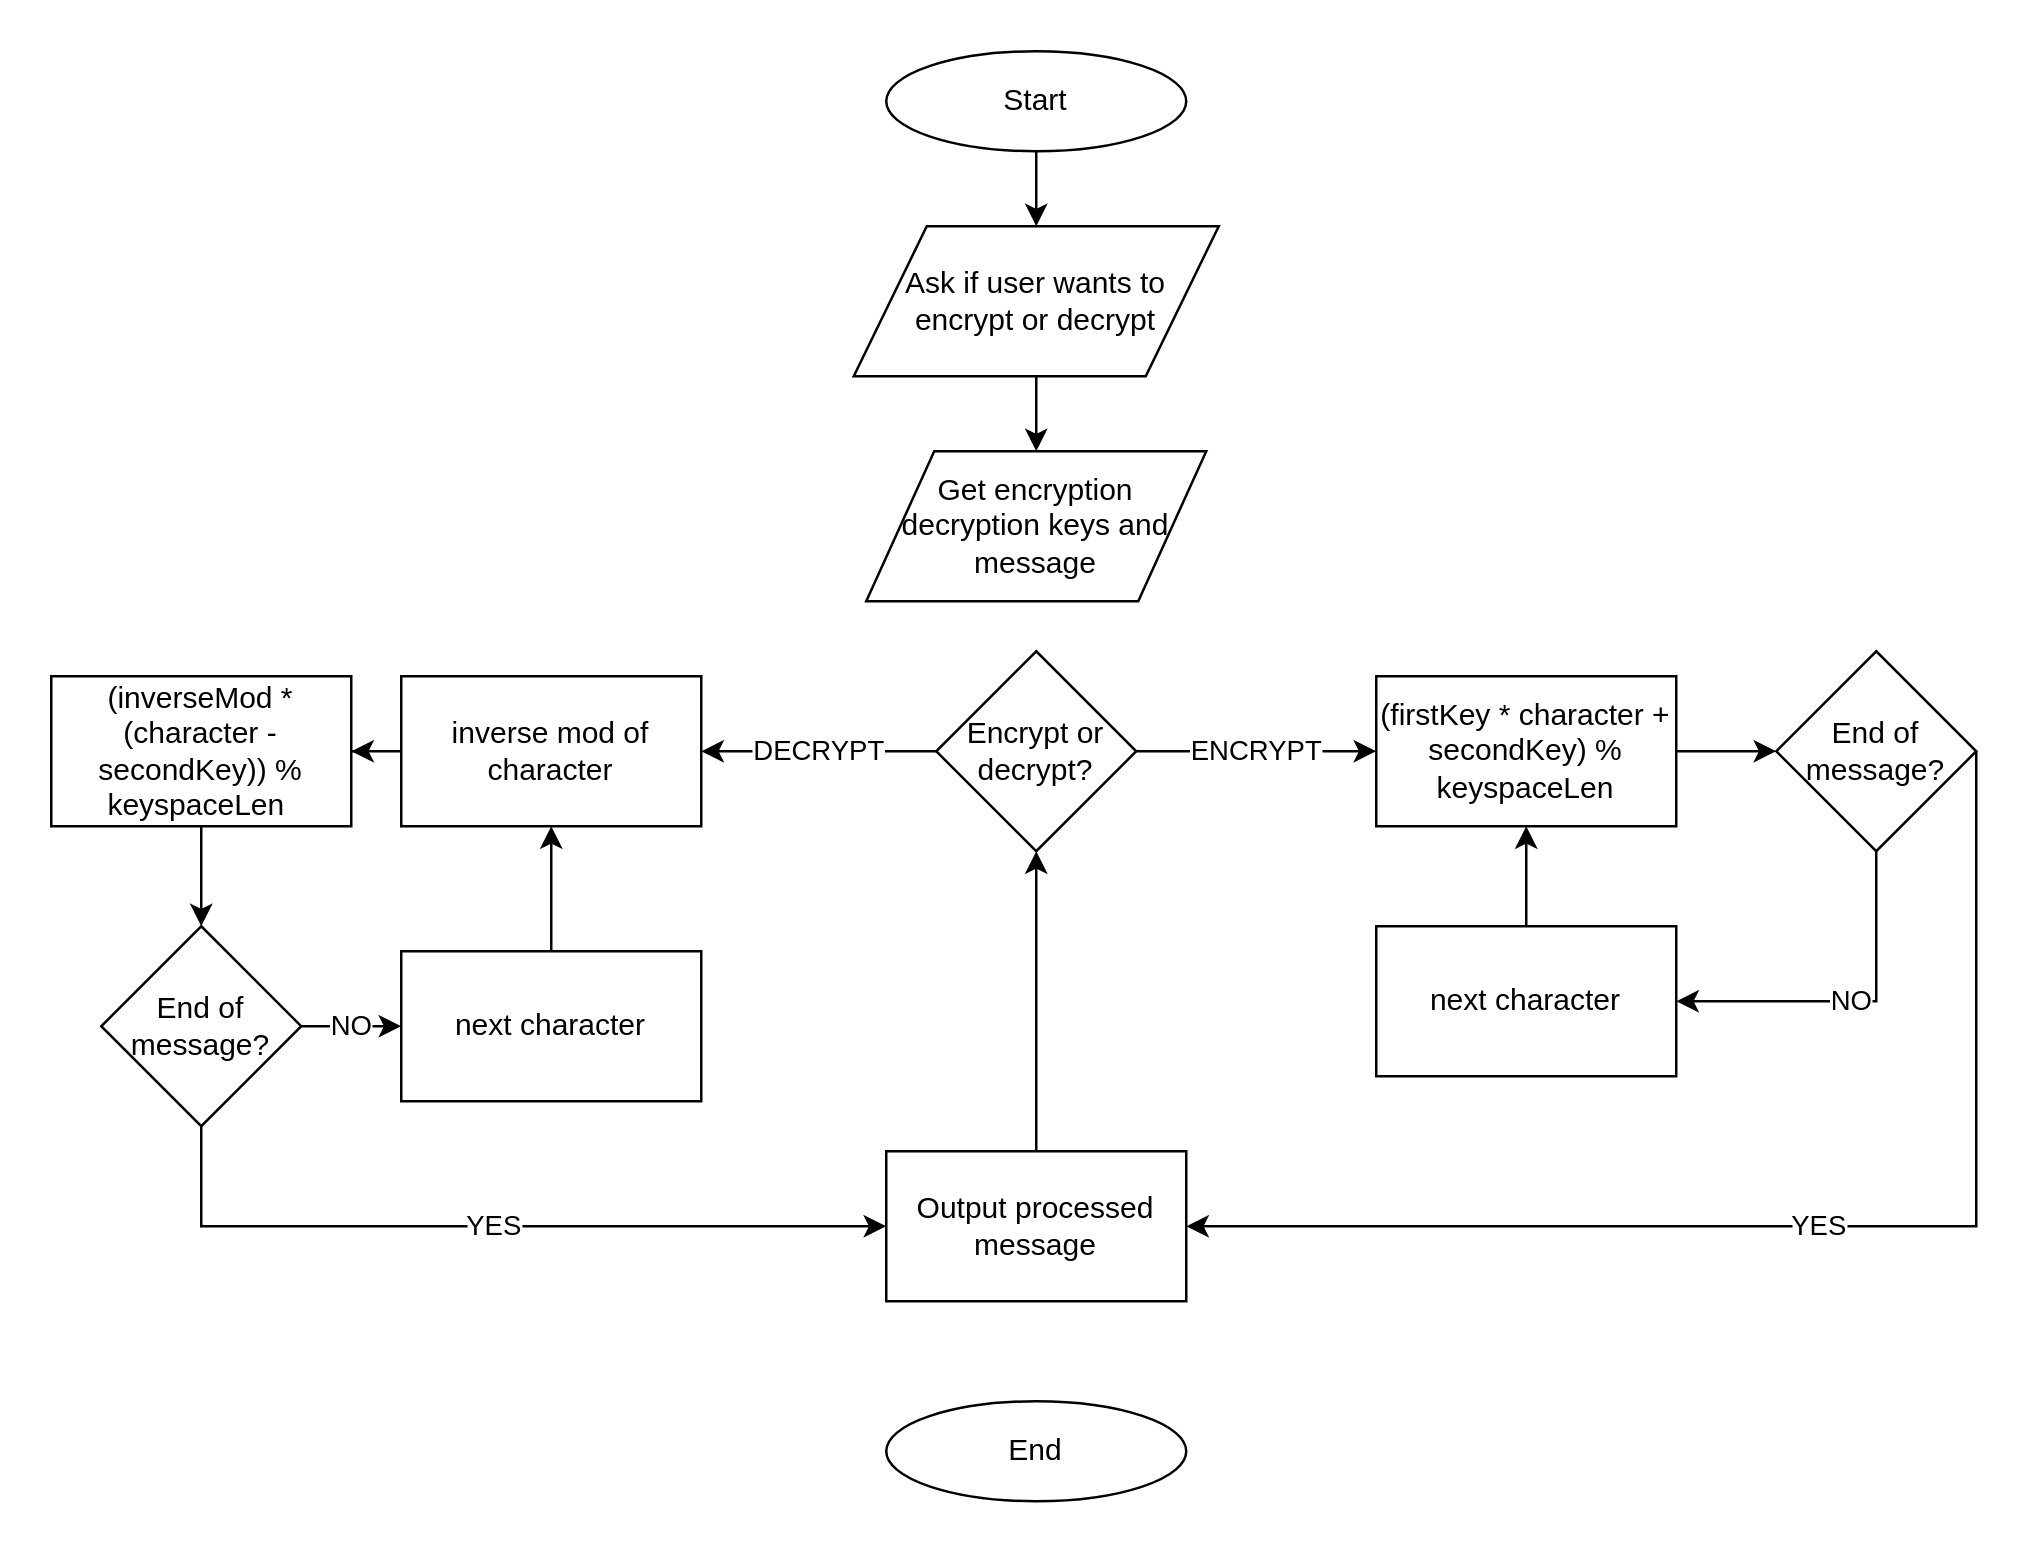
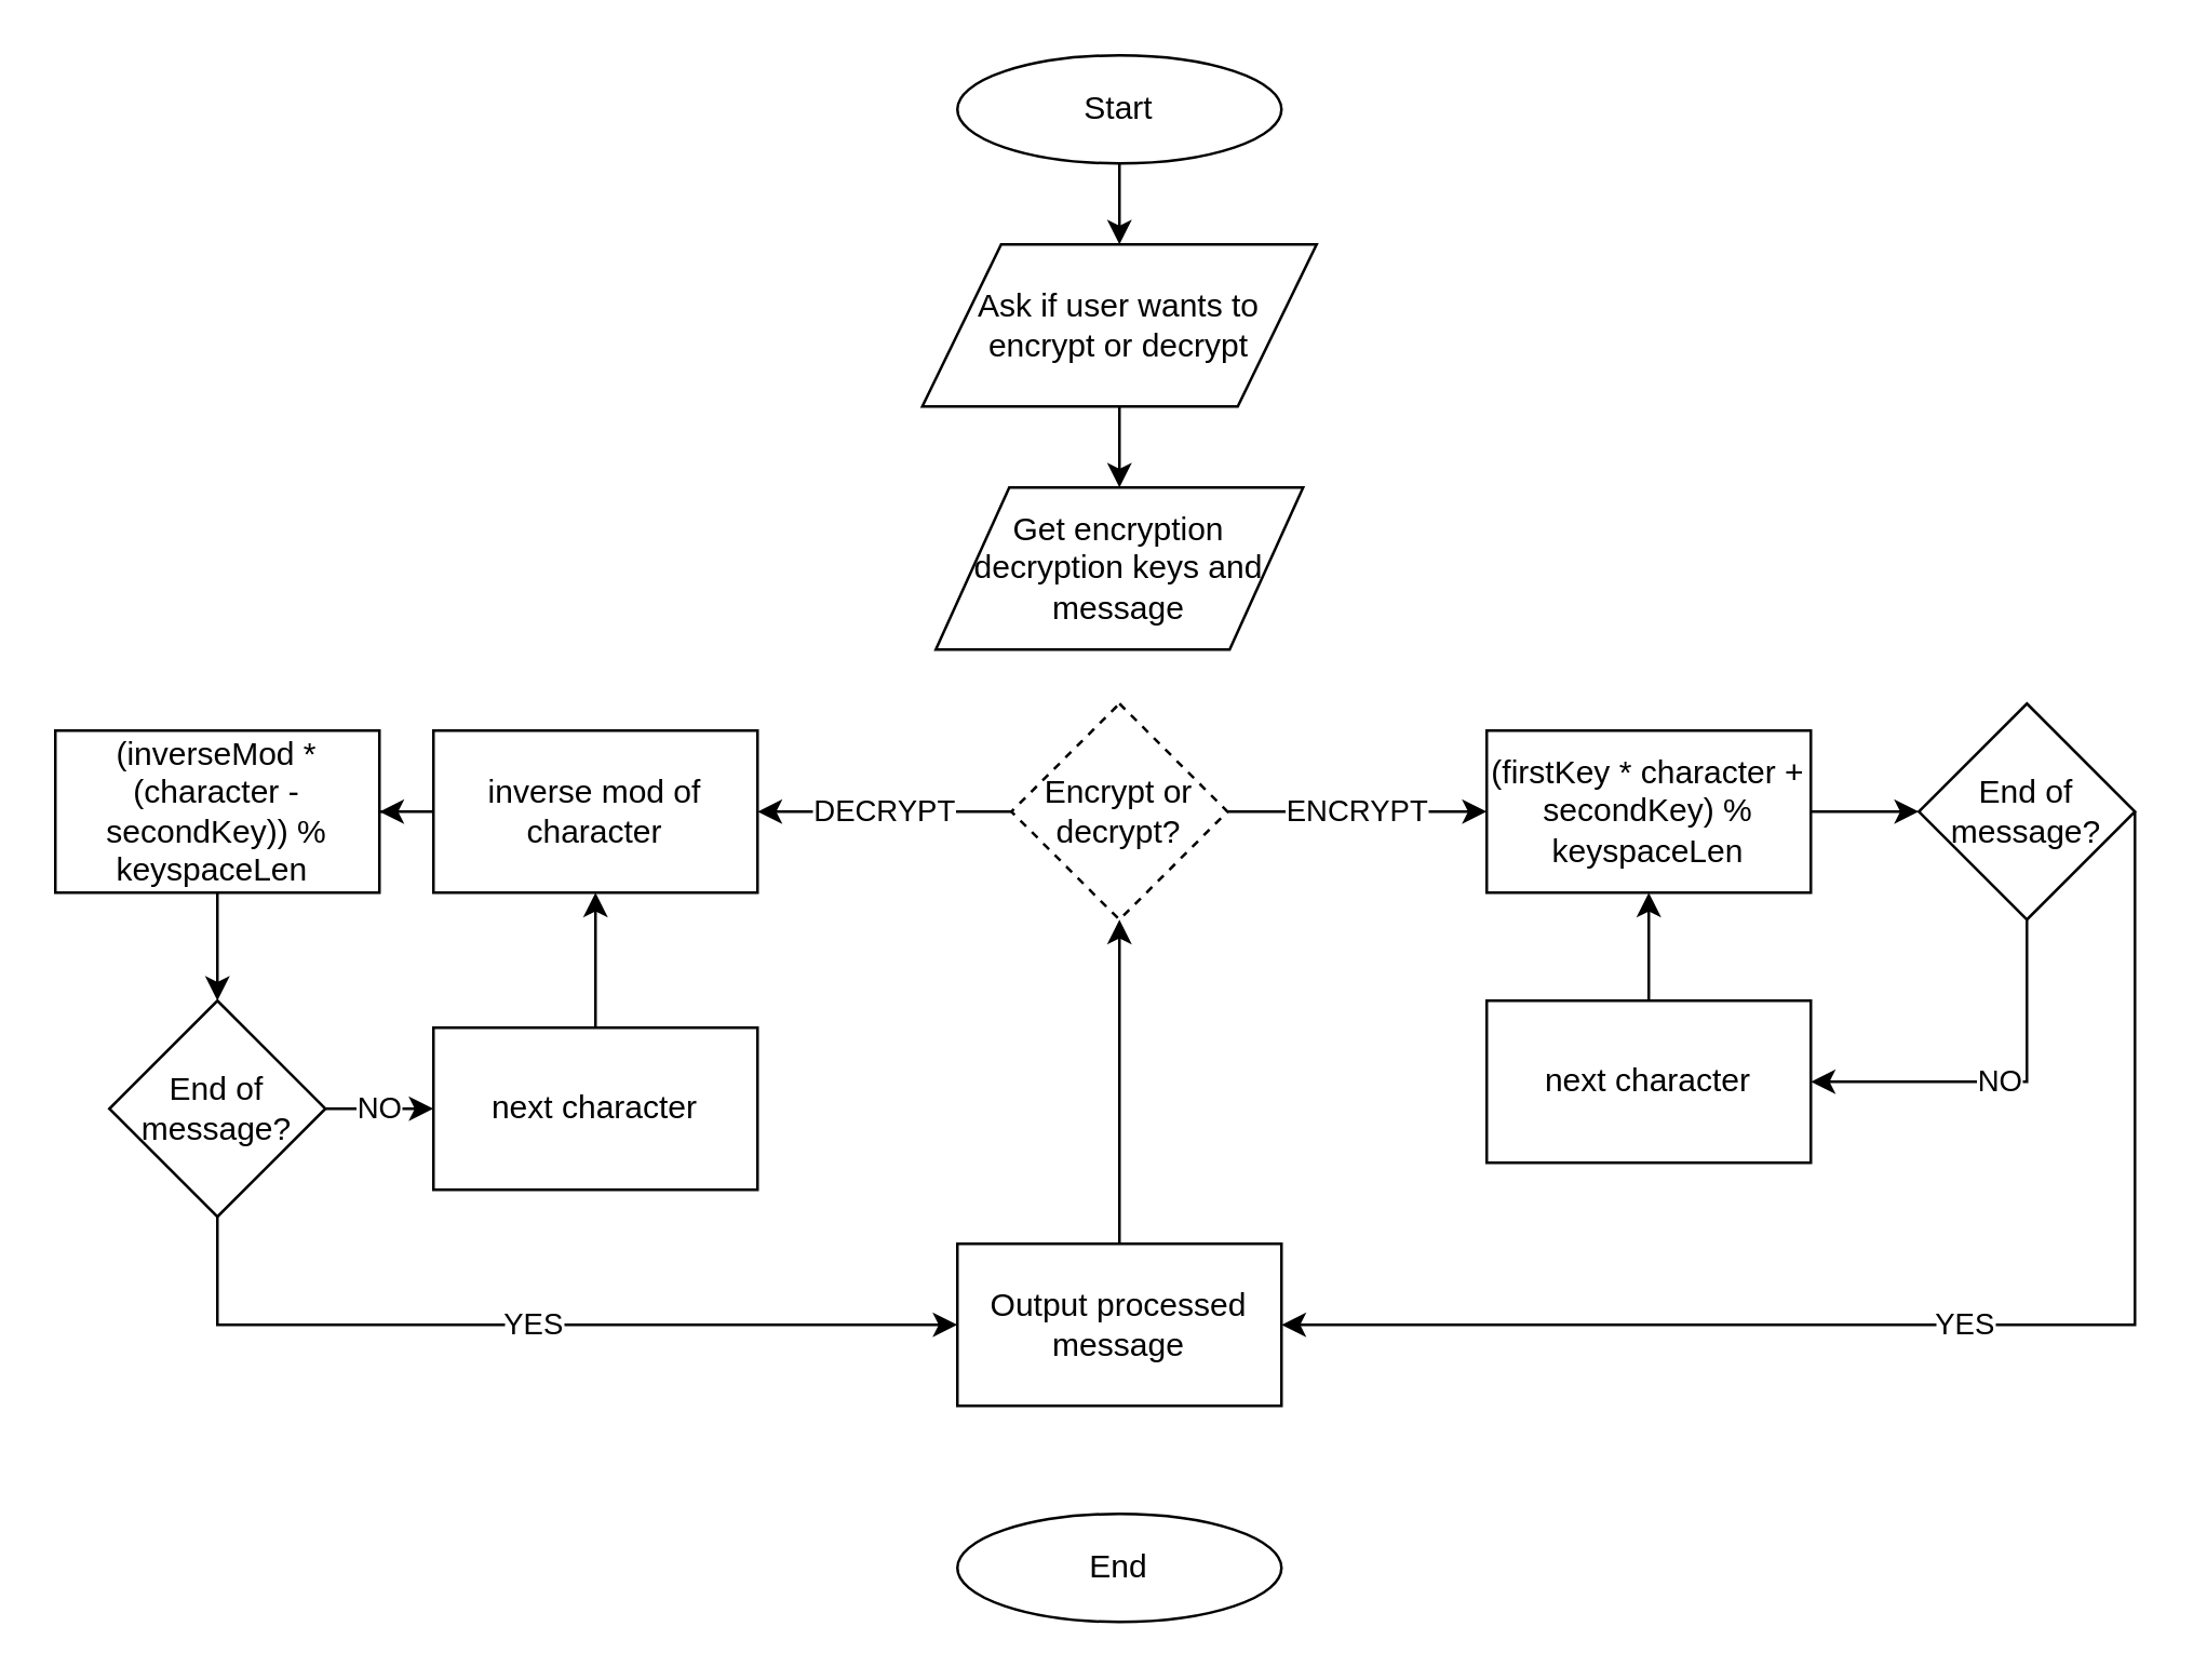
- <mxCell id="9" value="Encrypt or decrypt?" style="rhombus;whiteSpace=wrap;html=1;" vertex="1" parent="1"><mxGeometry x="374" y="260" width="80" height="80" as="geometry" /></mxCell>
+ <mxCell id="9" value="Encrypt or decrypt?" style="rhombus;whiteSpace=wrap;html=1;dashed=1;" vertex="1" parent="1"><mxGeometry x="374" y="260" width="80" height="80" as="geometry" /></mxCell>
